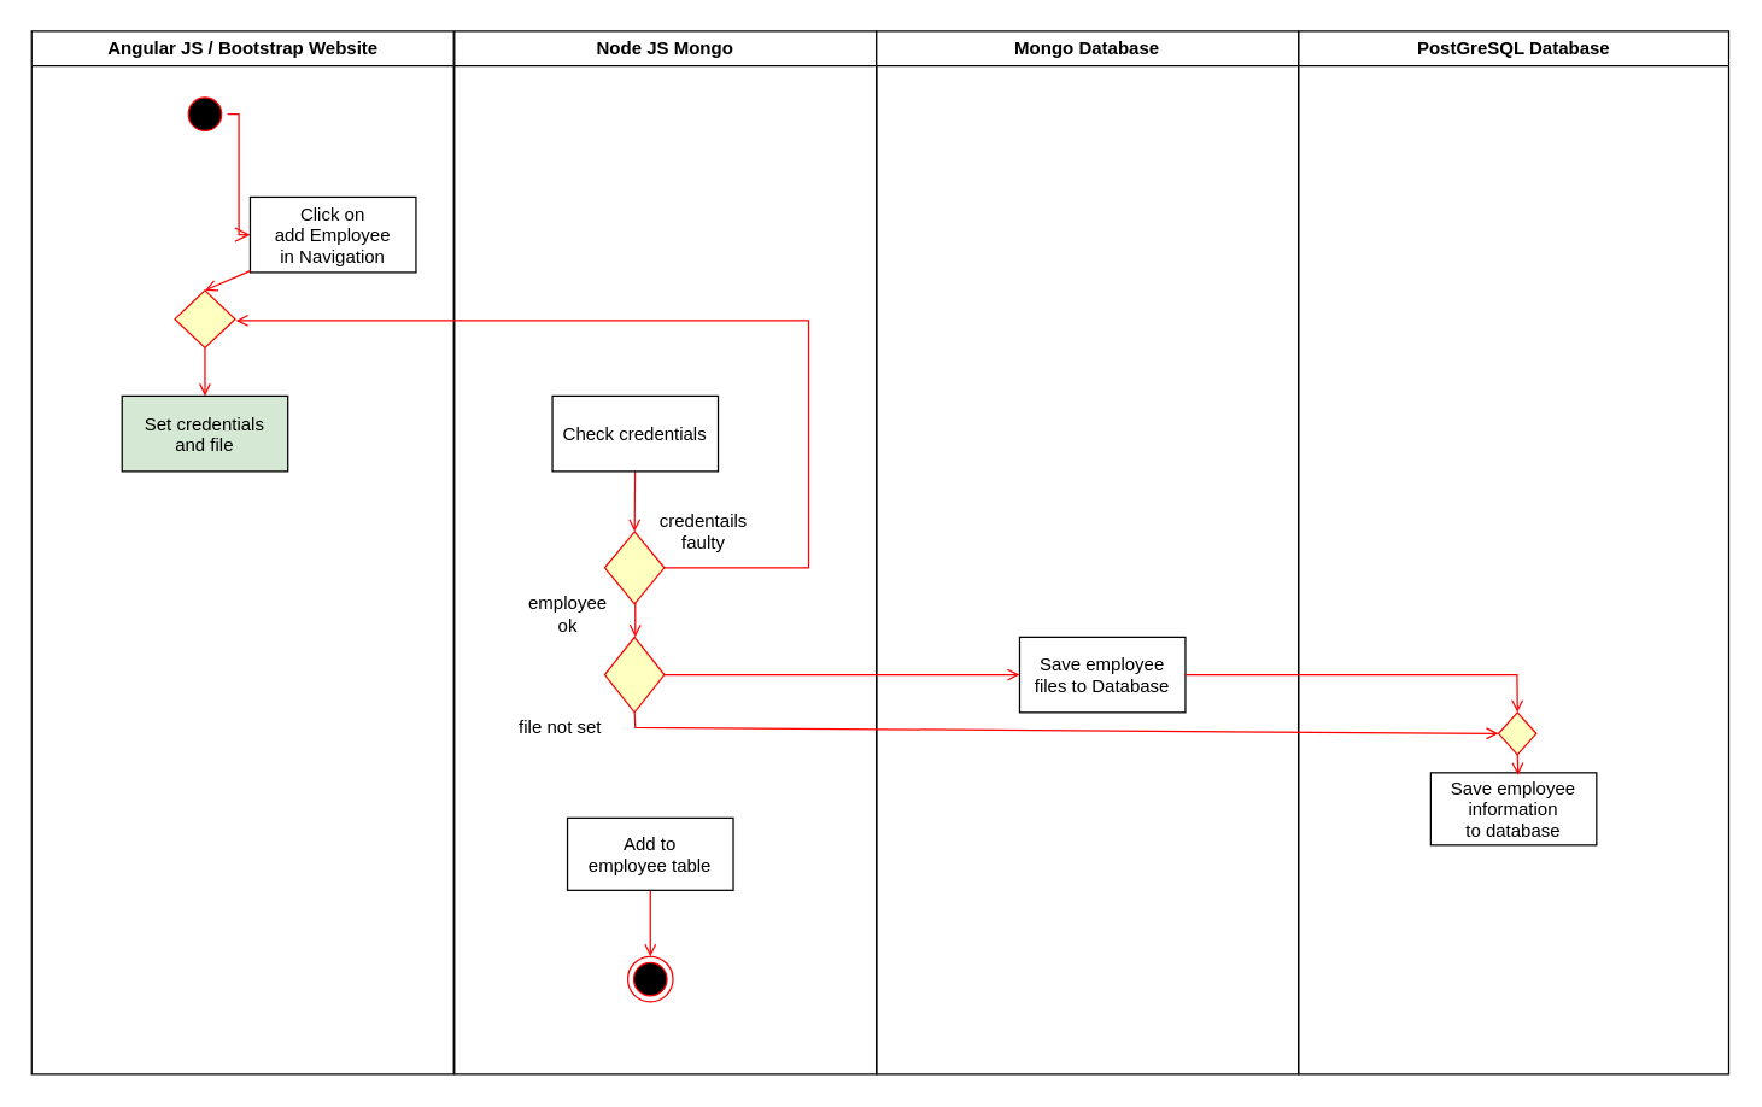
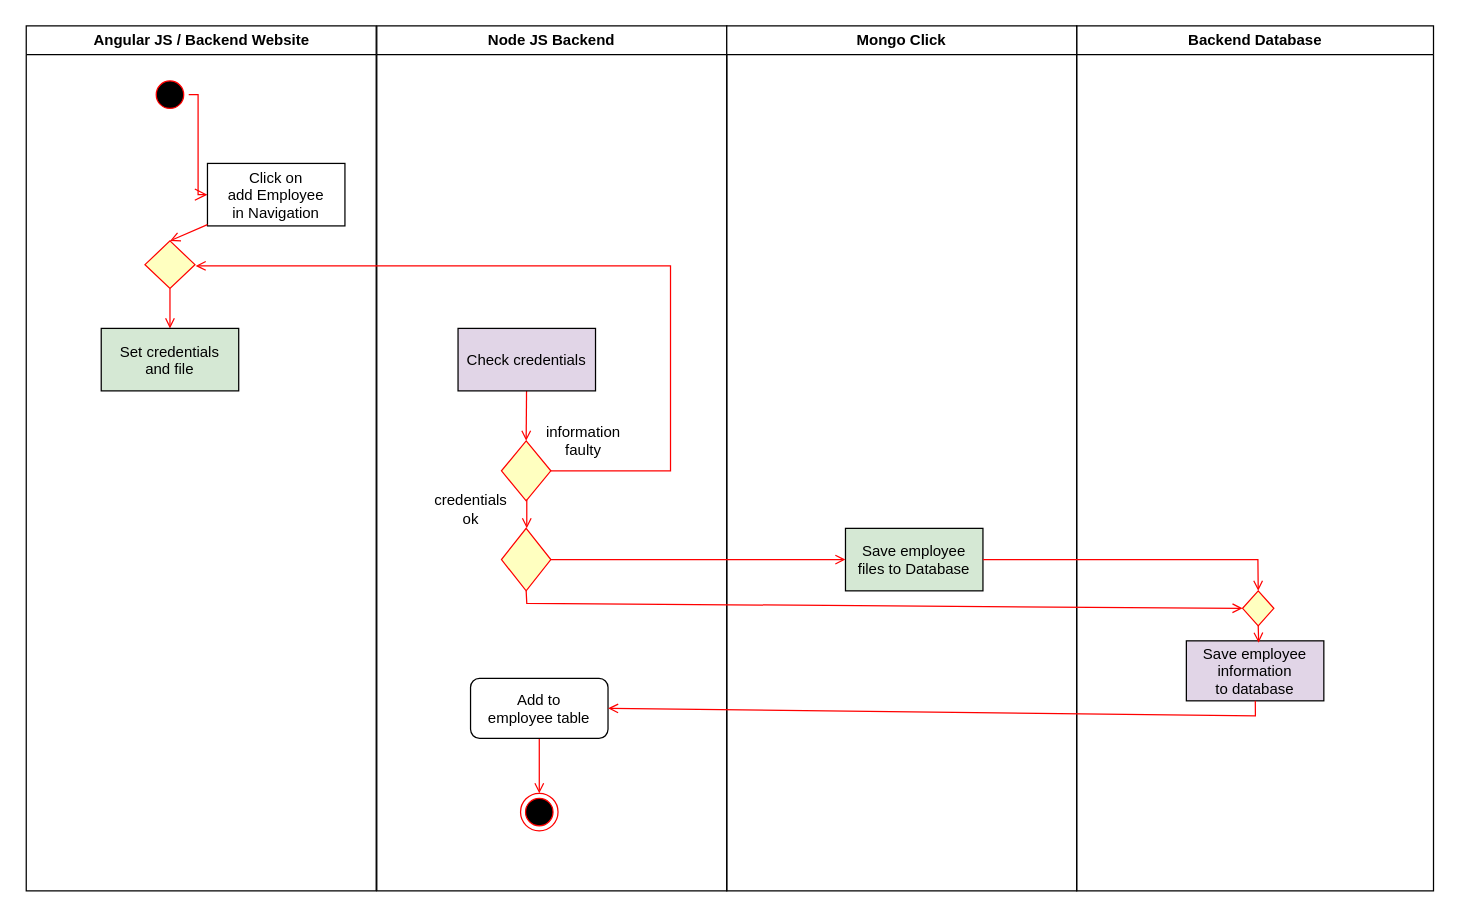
- <mxCell id="2" value="Angular JS / Bootstrap Website" style="swimlane;whiteSpace=wrap" parent="1" vertex="1"><mxGeometry x="20.5" y="20" width="280" height="692" as="geometry" /></mxCell>
+ <mxCell id="2" value="Angular JS / Backend Website" style="swimlane;whiteSpace=wrap" parent="1" vertex="1"><mxGeometry x="20.5" y="20" width="280" height="692" as="geometry" /></mxCell>
- <mxCell id="11" value="Node JS Mongo" style="swimlane;whiteSpace=wrap" parent="1" vertex="1"><mxGeometry x="301" y="20" width="280" height="692" as="geometry" /></mxCell>
+ <mxCell id="11" value="Node JS Backend" style="swimlane;whiteSpace=wrap" parent="1" vertex="1"><mxGeometry x="301" y="20" width="280" height="692" as="geometry" /></mxCell>
- <mxCell id="27" value="Mongo Database" style="swimlane;whiteSpace=wrap" vertex="1" parent="1"><mxGeometry x="581" y="20" width="280" height="692" as="geometry" /></mxCell>
+ <mxCell id="27" value="Mongo Click" style="swimlane;whiteSpace=wrap" vertex="1" parent="1"><mxGeometry x="581" y="20" width="280" height="692" as="geometry" /></mxCell>
- <mxCell id="23" value="PostGreSQL Database" style="swimlane;whiteSpace=wrap" parent="1" vertex="1"><mxGeometry x="861" y="20" width="285.5" height="692" as="geometry" /></mxCell>
+ <mxCell id="23" value="Backend Database" style="swimlane;whiteSpace=wrap" parent="1" vertex="1"><mxGeometry x="861" y="20" width="285.5" height="692" as="geometry" /></mxCell>
- <mxCell id="15" value="Check credentials" style="" vertex="1" parent="11"><mxGeometry x="65" y="242" width="110" height="50" as="geometry" /></mxCell>
+ <mxCell id="15" value="Check credentials" style="fillColor=#e1d5e7;" vertex="1" parent="11"><mxGeometry x="65" y="242" width="110" height="50" as="geometry" /></mxCell>
- <mxCell id="16" value="&lt;div&gt;credentails &lt;br&gt;&lt;/div&gt;&lt;div&gt;faulty&lt;/div&gt;" style="text;html=1;align=center;verticalAlign=middle;resizable=0;points=[];autosize=1;" vertex="1" parent="11"><mxGeometry x="125" y="317" width="80" height="30" as="geometry" /></mxCell>
+ <mxCell id="16" value="&lt;div&gt;information &lt;br&gt;&lt;/div&gt;&lt;div&gt;faulty&lt;/div&gt;" style="text;html=1;align=center;verticalAlign=middle;resizable=0;points=[];autosize=1;" vertex="1" parent="11"><mxGeometry x="125" y="317" width="80" height="30" as="geometry" /></mxCell>
- <mxCell id="17" value="&lt;div&gt;employee&lt;/div&gt;&lt;div&gt;ok&lt;br&gt;&lt;/div&gt;" style="text;html=1;align=center;verticalAlign=middle;resizable=0;points=[];autosize=1;" vertex="1" parent="11"><mxGeometry x="35" y="372" width="80" height="30" as="geometry" /></mxCell>
+ <mxCell id="17" value="&lt;div&gt;credentials&lt;/div&gt;&lt;div&gt;ok&lt;br&gt;&lt;/div&gt;" style="text;html=1;align=center;verticalAlign=middle;resizable=0;points=[];autosize=1;" vertex="1" parent="11"><mxGeometry x="35" y="372" width="80" height="30" as="geometry" /></mxCell>
- <mxCell id="28" value="Save employee&#10;files to Database" style="" vertex="1" parent="27"><mxGeometry x="95" y="402" width="110" height="50" as="geometry" /></mxCell>
+ <mxCell id="28" value="Save employee&#10;files to Database" style="fillColor=#d5e8d4;" vertex="1" parent="27"><mxGeometry x="95" y="402" width="110" height="50" as="geometry" /></mxCell>
- <mxCell id="19" value="file not set" style="text;html=1;align=center;verticalAlign=middle;resizable=0;points=[];autosize=1;" vertex="1" parent="11"><mxGeometry x="35" y="452" width="70" height="20" as="geometry" /></mxCell>
- <mxCell id="24" value="Save employee &#10;information&#10;to database" style="" vertex="1" parent="23"><mxGeometry x="87.75" y="492" width="110" height="48" as="geometry" /></mxCell>
+ <mxCell id="24" value="Save employee &#10;information&#10;to database" style="fillColor=#e1d5e7;" vertex="1" parent="23"><mxGeometry x="87.75" y="492" width="110" height="48" as="geometry" /></mxCell>
- <mxCell id="32" value="Add to &#10;employee table " style="" vertex="1" parent="1"><mxGeometry x="376" y="542" width="110" height="48" as="geometry" /></mxCell>
+ <mxCell id="32" value="Add to &#10;employee table " style="rounded=1;" vertex="1" parent="1"><mxGeometry x="376" y="542" width="110" height="48" as="geometry" /></mxCell>
+ <mxCell id="33" value="" style="endArrow=open;strokeColor=#FF0000;endFill=1;rounded=0;entryX=1;entryY=0.5;entryDx=0;entryDy=0;" edge="1" parent="1" source="24" target="32"><mxGeometry relative="1" as="geometry"><mxPoint x="1004" y="621" as="sourcePoint" /><Array as="points"><mxPoint x="1004" y="572" /></Array></mxGeometry></mxCell>
